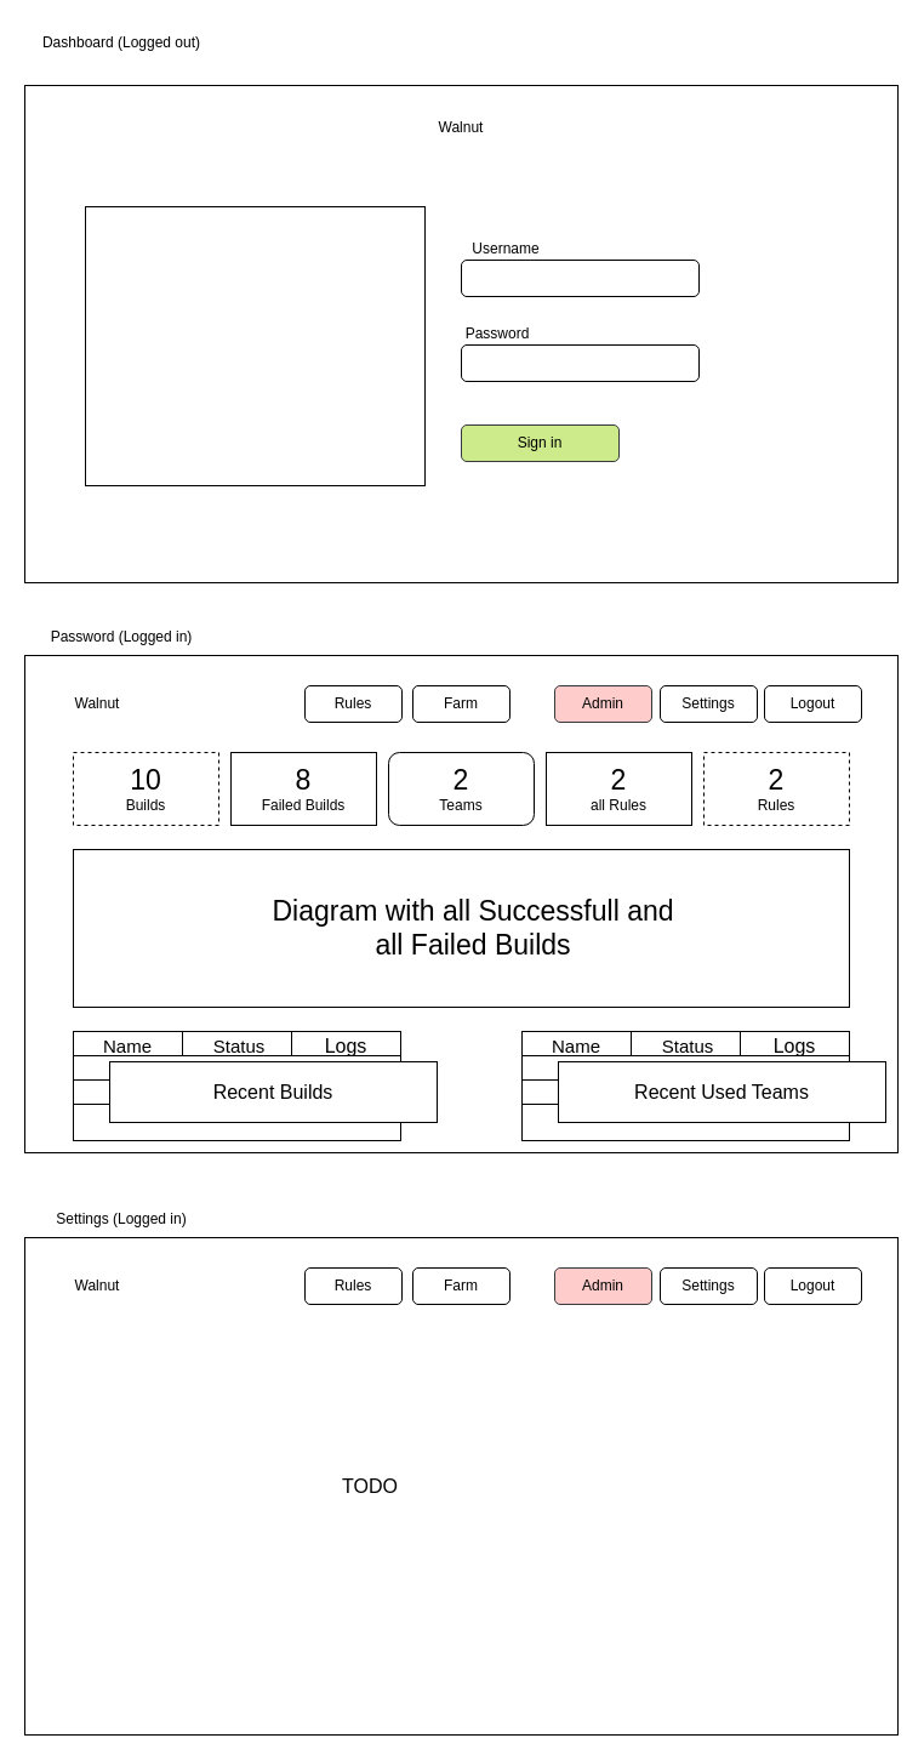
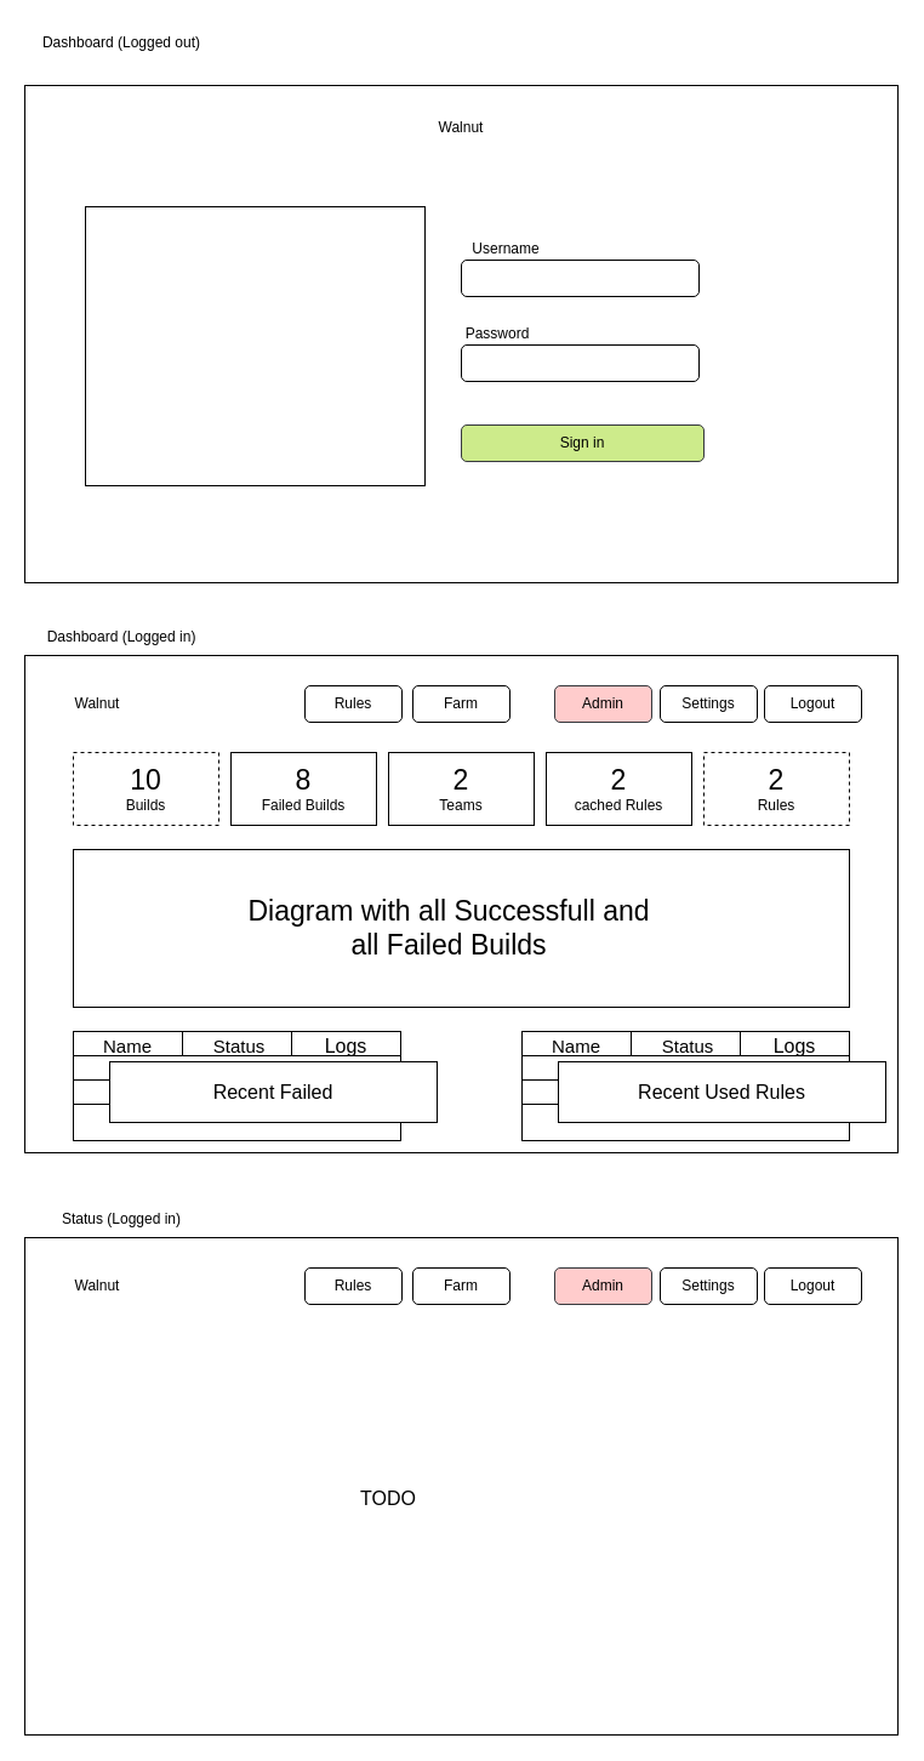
- <mxCell id="16" value="Sign in" style="rounded=1;whiteSpace=wrap;html=1;fillColor=#cdeb8b;strokeColor=#36393d;" parent="1" vertex="1"><mxGeometry x="380" y="350" width="130" height="30" as="geometry" /></mxCell>
+ <mxCell id="16" value="Sign in" style="rounded=1;whiteSpace=wrap;html=1;fillColor=#cdeb8b;strokeColor=#36393d;" parent="1" vertex="1"><mxGeometry x="380" y="350" width="200" height="30" as="geometry" /></mxCell>
- <mxCell id="18" value="Password (Logged in)" style="text;html=1;strokeColor=none;fillColor=none;align=center;verticalAlign=middle;whiteSpace=wrap;rounded=0;" vertex="1" parent="1"><mxGeometry x="20" y="510" width="160" height="30" as="geometry" /></mxCell>
+ <mxCell id="18" value="Dashboard (Logged in)" style="text;html=1;strokeColor=none;fillColor=none;align=center;verticalAlign=middle;whiteSpace=wrap;rounded=0;" vertex="1" parent="1"><mxGeometry x="20" y="510" width="160" height="30" as="geometry" /></mxCell>
- <mxCell id="29" value="&lt;font style=&quot;font-size: 23px;&quot;&gt;2&lt;/font&gt;&lt;br&gt;Teams" style="whiteSpace=wrap;html=1;fontColor=#000000;rounded=1;" vertex="1" parent="1"><mxGeometry x="320" y="620" width="120" height="60" as="geometry" /></mxCell>
+ <mxCell id="29" value="&lt;font style=&quot;font-size: 23px;&quot;&gt;2&lt;/font&gt;&lt;br&gt;Teams" style="rounded=0;whiteSpace=wrap;html=1;fontColor=#000000;" vertex="1" parent="1"><mxGeometry x="320" y="620" width="120" height="60" as="geometry" /></mxCell>
- <mxCell id="30" value="&lt;font style=&quot;font-size: 23px;&quot;&gt;2&lt;/font&gt;&lt;br&gt;all Rules" style="rounded=0;whiteSpace=wrap;html=1;fontColor=#000000;" vertex="1" parent="1"><mxGeometry x="450" y="620" width="120" height="60" as="geometry" /></mxCell>
+ <mxCell id="30" value="&lt;font style=&quot;font-size: 23px;&quot;&gt;2&lt;/font&gt;&lt;br&gt;cached Rules" style="rounded=0;whiteSpace=wrap;html=1;fontColor=#000000;" vertex="1" parent="1"><mxGeometry x="450" y="620" width="120" height="60" as="geometry" /></mxCell>
- <mxCell id="33" value="Diagram with all Successfull and all Failed Builds" style="text;html=1;strokeColor=none;fillColor=none;align=center;verticalAlign=middle;whiteSpace=wrap;rounded=0;fontSize=23;fontColor=#000000;" vertex="1" parent="1"><mxGeometry x="210" y="750" width="360" height="30" as="geometry" /></mxCell>
+ <mxCell id="33" value="Diagram with all Successfull and all Failed Builds" style="text;html=1;strokeColor=none;fillColor=none;align=center;verticalAlign=middle;whiteSpace=wrap;rounded=0;fontSize=23;fontColor=#000000;" vertex="1" parent="1"><mxGeometry x="190" y="750" width="360" height="30" as="geometry" /></mxCell>
- <mxCell id="46" value="Recent Builds" style="rounded=0;whiteSpace=wrap;html=1;fontSize=16;fontColor=#000000;" vertex="1" parent="1"><mxGeometry x="90" y="875" width="270" height="50" as="geometry" /></mxCell>
+ <mxCell id="46" value="Recent Failed" style="rounded=0;whiteSpace=wrap;html=1;fontSize=16;fontColor=#000000;" vertex="1" parent="1"><mxGeometry x="90" y="875" width="270" height="50" as="geometry" /></mxCell>
- <mxCell id="47" value="Recent Used Teams" style="rounded=0;whiteSpace=wrap;html=1;fontSize=16;fontColor=#000000;" vertex="1" parent="1"><mxGeometry x="460" y="875" width="270" height="50" as="geometry" /></mxCell>
+ <mxCell id="47" value="Recent Used Rules" style="rounded=0;whiteSpace=wrap;html=1;fontSize=16;fontColor=#000000;" vertex="1" parent="1"><mxGeometry x="460" y="875" width="270" height="50" as="geometry" /></mxCell>
- <mxCell id="26" value="Settings (Logged in)" style="text;html=1;strokeColor=none;fillColor=none;align=center;verticalAlign=middle;whiteSpace=wrap;rounded=0;" vertex="1" parent="1"><mxGeometry x="20" y="990" width="160" height="30" as="geometry" /></mxCell>
+ <mxCell id="26" value="Status (Logged in)" style="text;html=1;strokeColor=none;fillColor=none;align=center;verticalAlign=middle;whiteSpace=wrap;rounded=0;" vertex="1" parent="1"><mxGeometry x="20" y="990" width="160" height="30" as="geometry" /></mxCell>
- <mxCell id="48" value="TODO" style="text;html=1;strokeColor=none;fillColor=none;align=center;verticalAlign=middle;whiteSpace=wrap;rounded=0;fontSize=16;fontColor=#000000;" vertex="1" parent="1"><mxGeometry x="275" y="1210" width="60" height="30" as="geometry" /></mxCell>
+ <mxCell id="48" value="TODO" style="text;html=1;strokeColor=none;fillColor=none;align=center;verticalAlign=middle;whiteSpace=wrap;rounded=0;fontSize=16;fontColor=#000000;" vertex="1" parent="1"><mxGeometry x="290" y="1220" width="60" height="30" as="geometry" /></mxCell>
